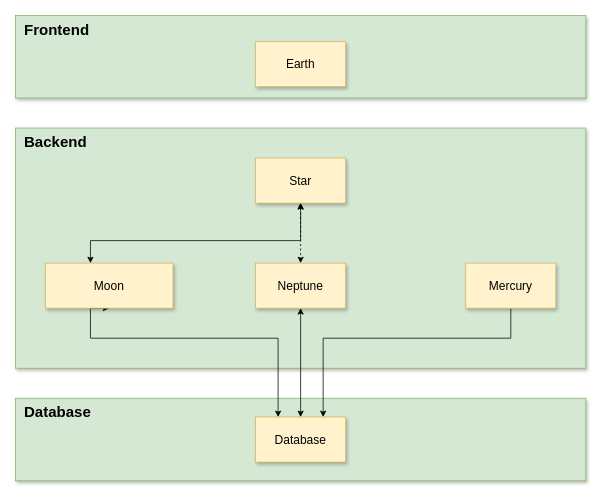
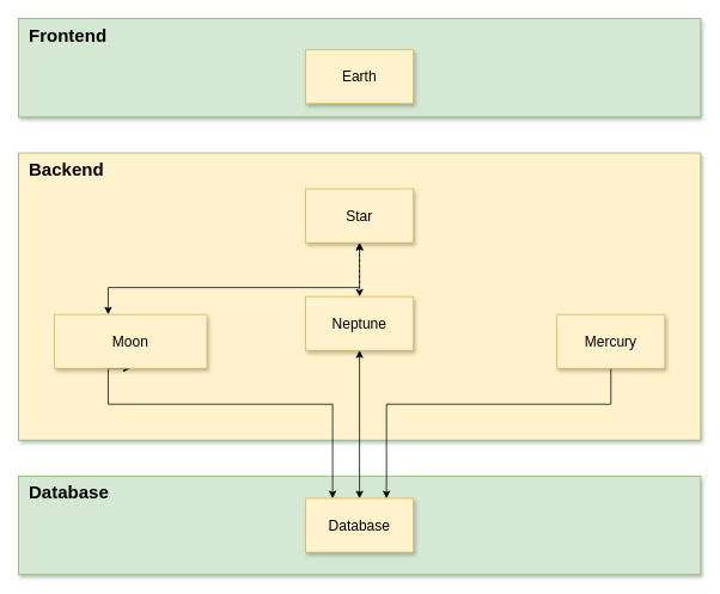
- <mxCell id="4" value="Backend" style="rounded=0;whiteSpace=wrap;html=1;verticalAlign=top;fillColor=#d5e8d4;strokeColor=#82b366;align=left;spacingLeft=10;fontSize=20;fontStyle=1;shadow=1;" vertex="1" parent="1"><mxGeometry x="20" y="170" width="760" height="320" as="geometry" /></mxCell>
+ <mxCell id="4" value="Backend" style="rounded=0;whiteSpace=wrap;html=1;verticalAlign=top;fillColor=#fff2cc;strokeColor=#82b366;align=left;spacingLeft=10;fontSize=20;fontStyle=1;shadow=1;" vertex="1" parent="1"><mxGeometry x="20" y="170" width="760" height="320" as="geometry" /></mxCell>
- <mxCell id="9" value="Neptune" style="rounded=0;whiteSpace=wrap;html=1;verticalAlign=middle;fontSize=16;fillColor=#fff2cc;strokeColor=#d6b656;shadow=1;" vertex="1" parent="1"><mxGeometry x="340" y="350" width="120" height="60" as="geometry" /></mxCell>
+ <mxCell id="9" value="Neptune" style="rounded=0;whiteSpace=wrap;html=1;verticalAlign=middle;fontSize=16;fillColor=#fff2cc;strokeColor=#d6b656;shadow=1;" vertex="1" parent="1"><mxGeometry x="340" y="330" width="120" height="60" as="geometry" /></mxCell>
